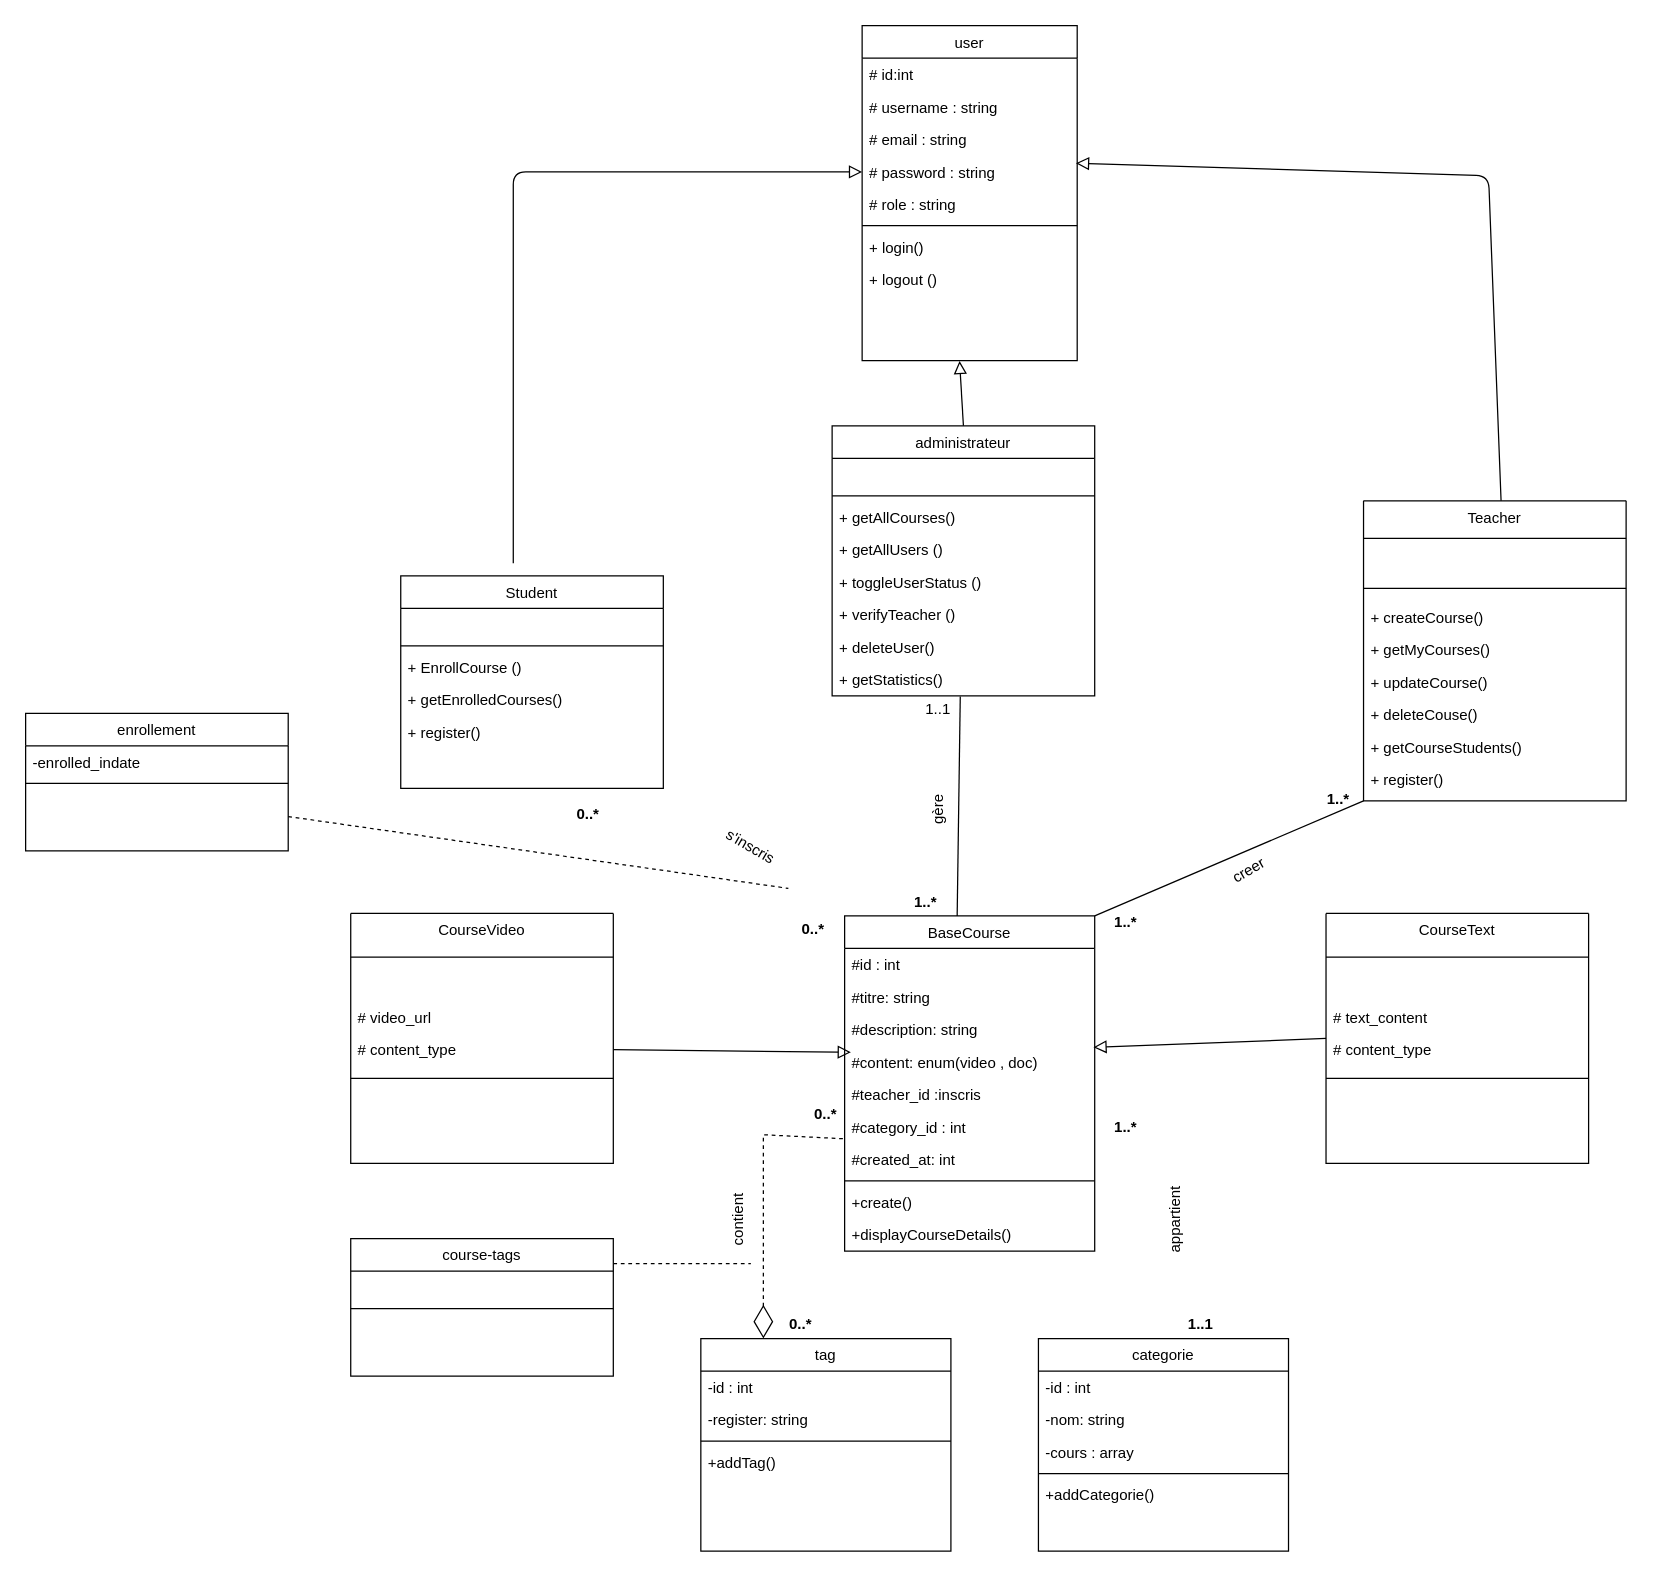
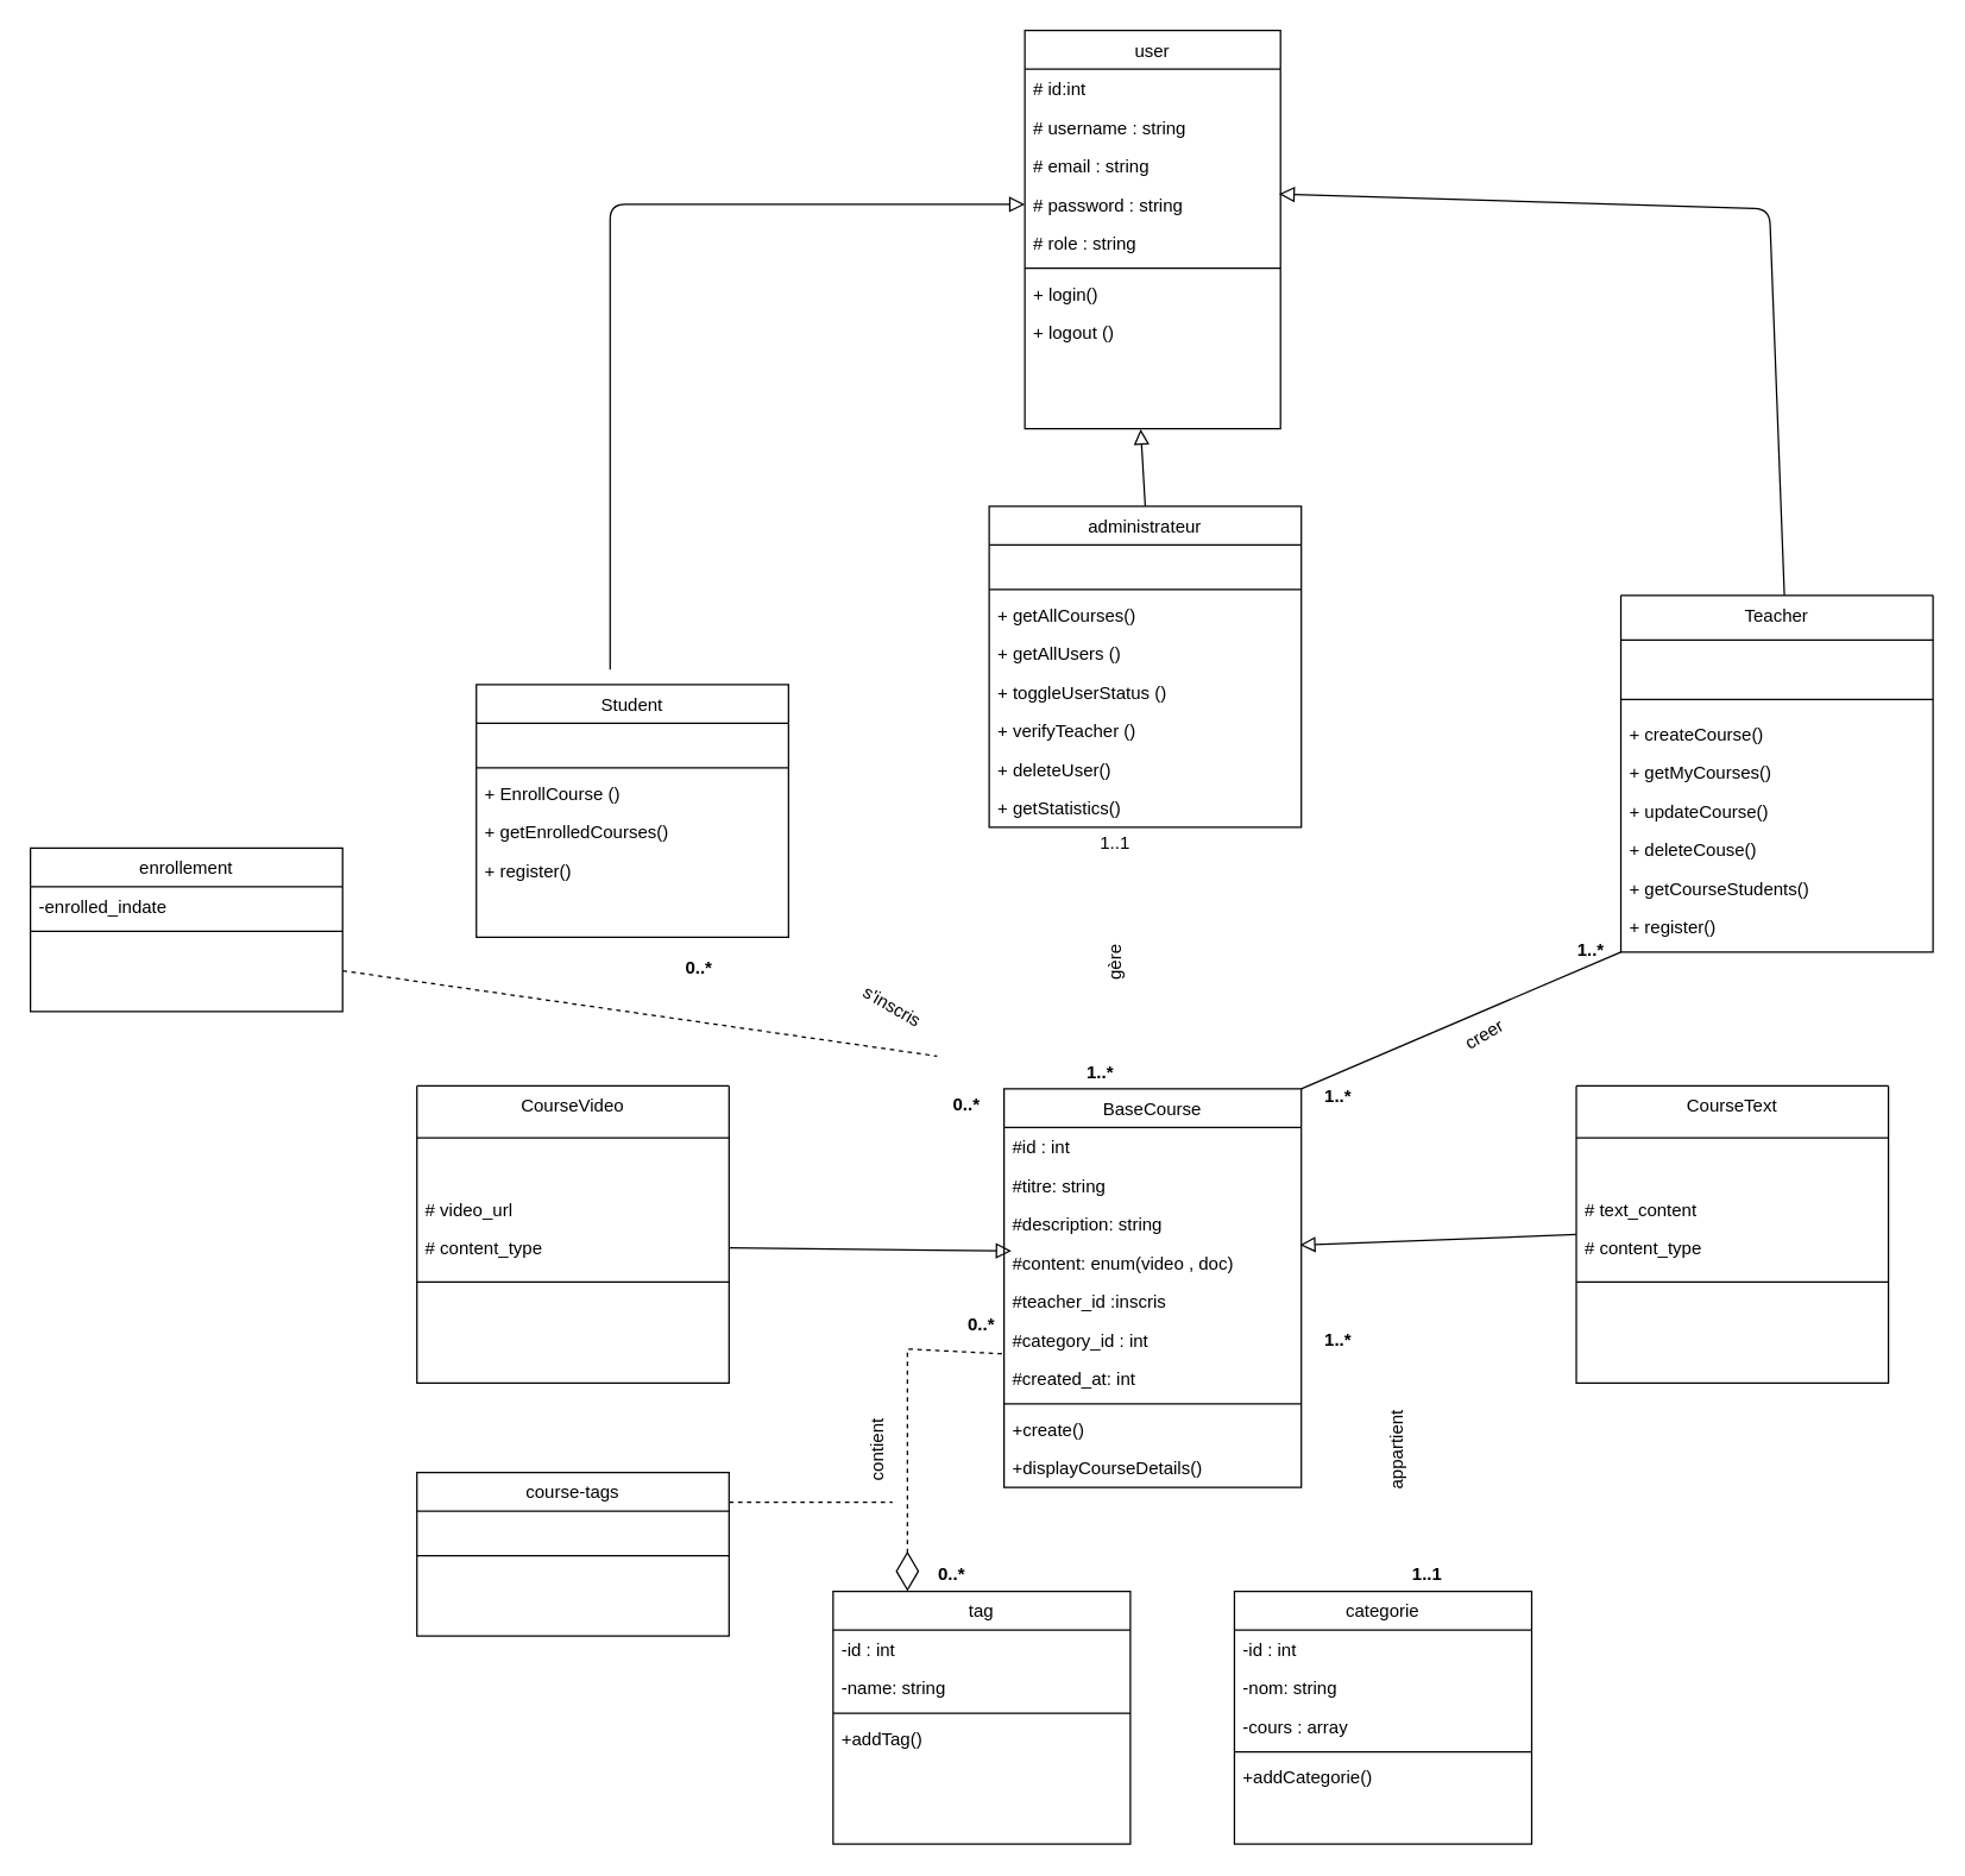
- <mxCell id="63" value="" style="endArrow=none;html=1;exitX=0.45;exitY=0;exitDx=0;exitDy=0;exitPerimeter=0;entryX=0.488;entryY=1.023;entryDx=0;entryDy=0;entryPerimeter=0;" parent="1" source="22" target="21" edge="1"><mxGeometry width="50" height="50" relative="1" as="geometry"><mxPoint x="680" y="680" as="sourcePoint" /><mxPoint x="765" y="610" as="targetPoint" /></mxGeometry></mxCell>
- <mxCell id="50" value="-register: string" style="text;align=left;verticalAlign=top;spacingLeft=4;spacingRight=4;overflow=hidden;rotatable=0;points=[[0,0.5],[1,0.5]];portConstraint=eastwest;" parent="48" vertex="1"><mxGeometry y="52" width="200" height="26" as="geometry" /></mxCell>
+ <mxCell id="50" value="-name: string" style="text;align=left;verticalAlign=top;spacingLeft=4;spacingRight=4;overflow=hidden;rotatable=0;points=[[0,0.5],[1,0.5]];portConstraint=eastwest;" parent="48" vertex="1"><mxGeometry y="52" width="200" height="26" as="geometry" /></mxCell>
